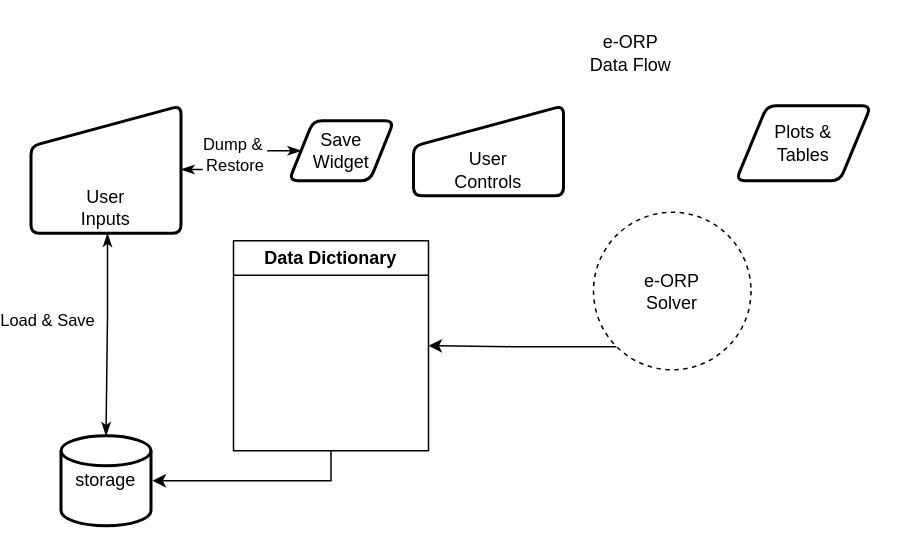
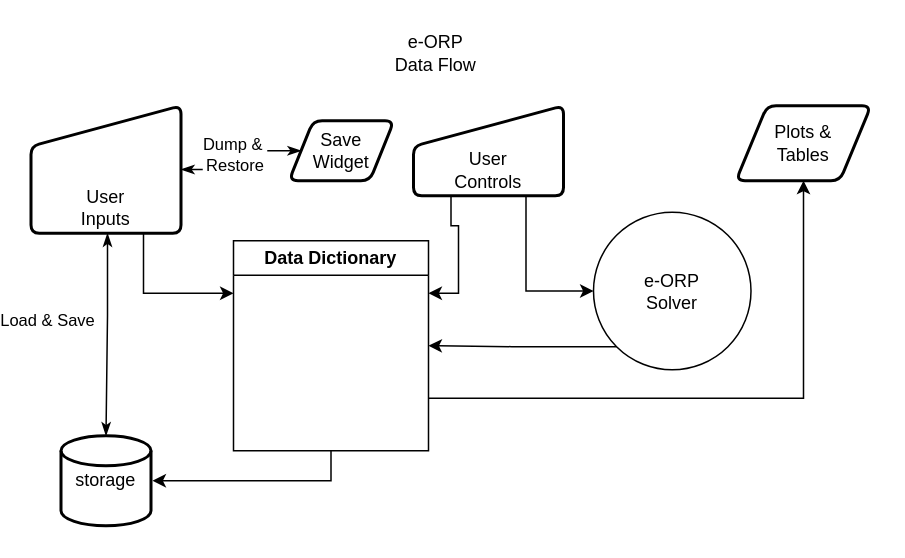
- <mxCell id="17" value="e-ORP Data Flow" style="text;html=1;align=center;verticalAlign=middle;whiteSpace=wrap;rounded=0;" vertex="1" parent="1"><mxGeometry x="390" y="20" width="60" height="30" as="geometry" /></mxCell>
+ <mxCell id="17" value="e-ORP Data Flow" style="text;html=1;align=center;verticalAlign=middle;whiteSpace=wrap;rounded=0;" vertex="1" parent="1"><mxGeometry x="260" y="20" width="60" height="30" as="geometry" /></mxCell>
+ <mxCell id="8" style="edgeStyle=orthogonalEdgeStyle;rounded=0;orthogonalLoop=1;jettySize=auto;html=1;entryX=1;entryY=0.25;entryDx=0;entryDy=0;exitX=0.25;exitY=1;exitDx=0;exitDy=0;" edge="1" parent="1" source="9" target="2"><mxGeometry relative="1" as="geometry" /></mxCell>
+ <mxCell id="11" style="edgeStyle=orthogonalEdgeStyle;rounded=0;orthogonalLoop=1;jettySize=auto;html=1;exitX=0.75;exitY=1;exitDx=0;exitDy=0;entryX=0;entryY=0.5;entryDx=0;entryDy=0;" edge="1" parent="1" source="9" target="13"><mxGeometry relative="1" as="geometry" /></mxCell>
- <mxCell id="13" value="e-ORP&lt;div&gt;Solver&lt;/div&gt;" style="ellipse;whiteSpace=wrap;html=1;aspect=fixed;dashed=1;" vertex="1" parent="1"><mxGeometry x="395" y="141" width="105" height="105" as="geometry" /></mxCell>
+ <mxCell id="13" value="e-ORP&lt;div&gt;Solver&lt;/div&gt;" style="ellipse;whiteSpace=wrap;html=1;aspect=fixed;" vertex="1" parent="1"><mxGeometry x="395" y="141" width="105" height="105" as="geometry" /></mxCell>
+ <mxCell id="3" style="edgeStyle=orthogonalEdgeStyle;rounded=0;orthogonalLoop=1;jettySize=auto;html=1;exitX=0.75;exitY=1;exitDx=0;exitDy=0;entryX=0;entryY=0.25;entryDx=0;entryDy=0;" edge="1" parent="1" source="5" target="2"><mxGeometry relative="1" as="geometry" /></mxCell>
+ <mxCell id="15" style="edgeStyle=orthogonalEdgeStyle;rounded=0;orthogonalLoop=1;jettySize=auto;html=1;exitX=1;exitY=0.75;exitDx=0;exitDy=0;" edge="1" parent="1" source="2" target="16"><mxGeometry relative="1" as="geometry"><Array as="points"><mxPoint x="535" y="265" /></Array></mxGeometry></mxCell>
